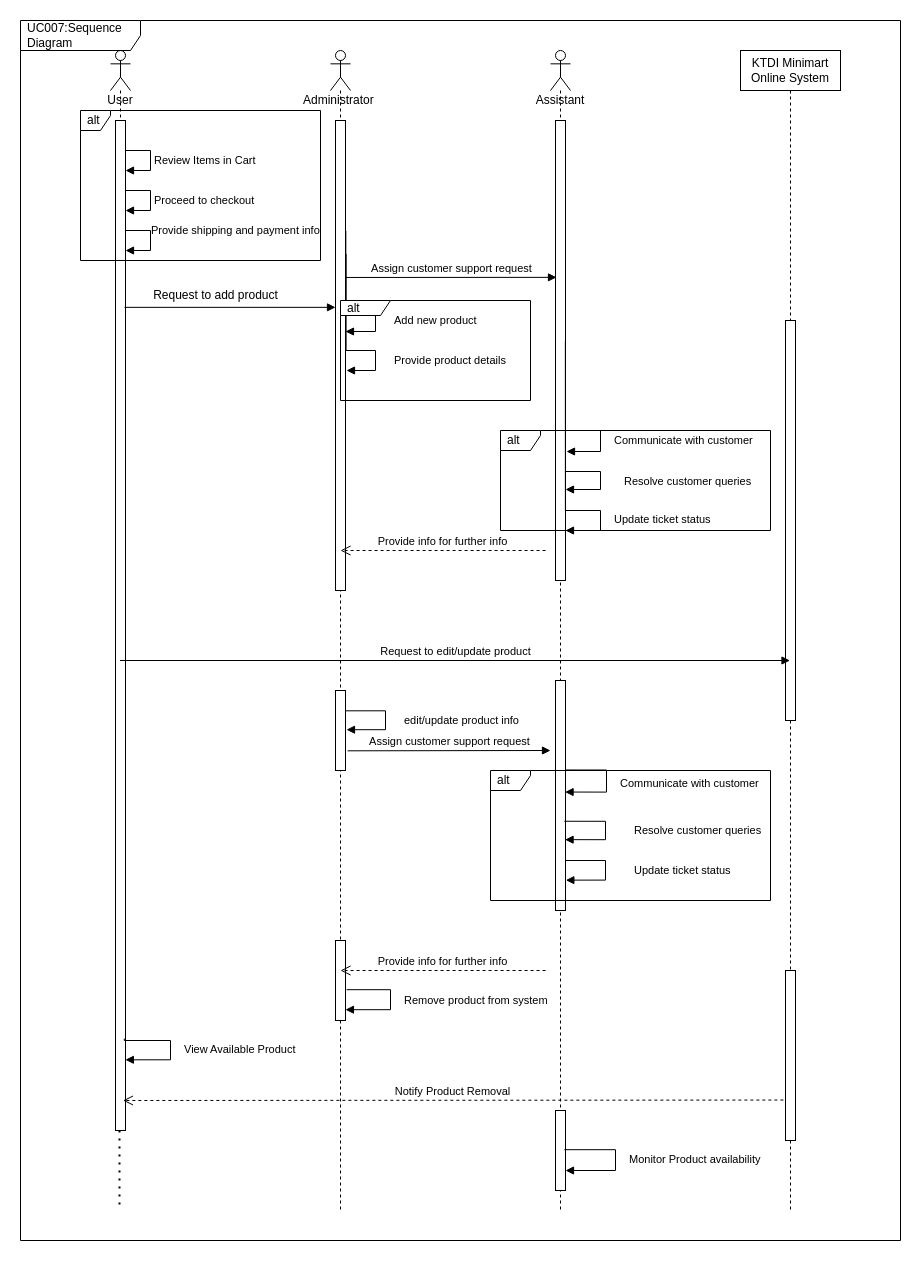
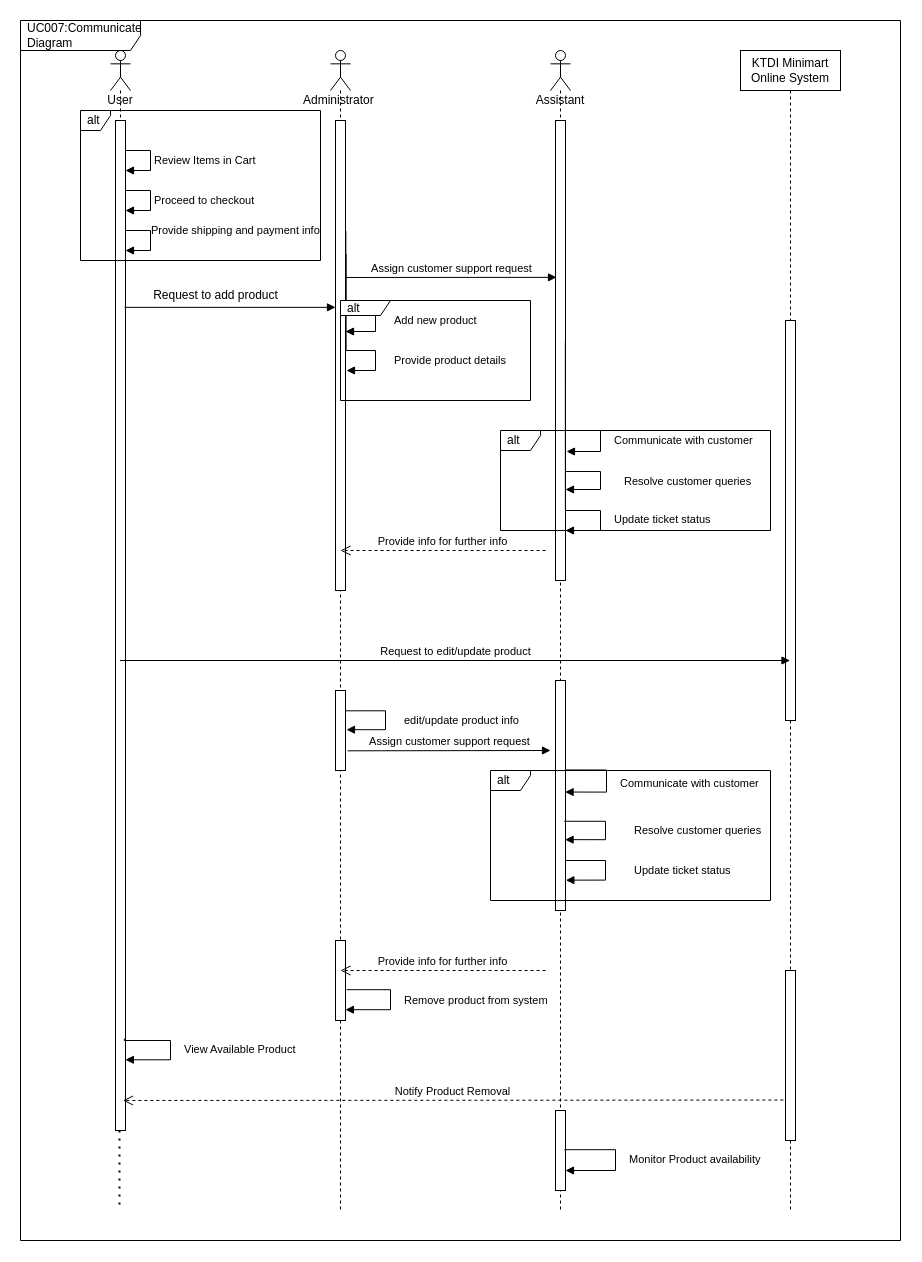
- <mxCell id="44" value="UC007:Sequence Diagram" style="shape=umlFrame;whiteSpace=wrap;html=1;width=120;height=30;boundedLbl=1;verticalAlign=middle;align=left;spacingLeft=5;" vertex="1" parent="1"><mxGeometry x="20" y="20" width="880" height="1220" as="geometry" /></mxCell>
+ <mxCell id="44" value="UC007:Communicate Diagram" style="shape=umlFrame;whiteSpace=wrap;html=1;width=120;height=30;boundedLbl=1;verticalAlign=middle;align=left;spacingLeft=5;" vertex="1" parent="1"><mxGeometry x="20" y="20" width="880" height="1220" as="geometry" /></mxCell>
